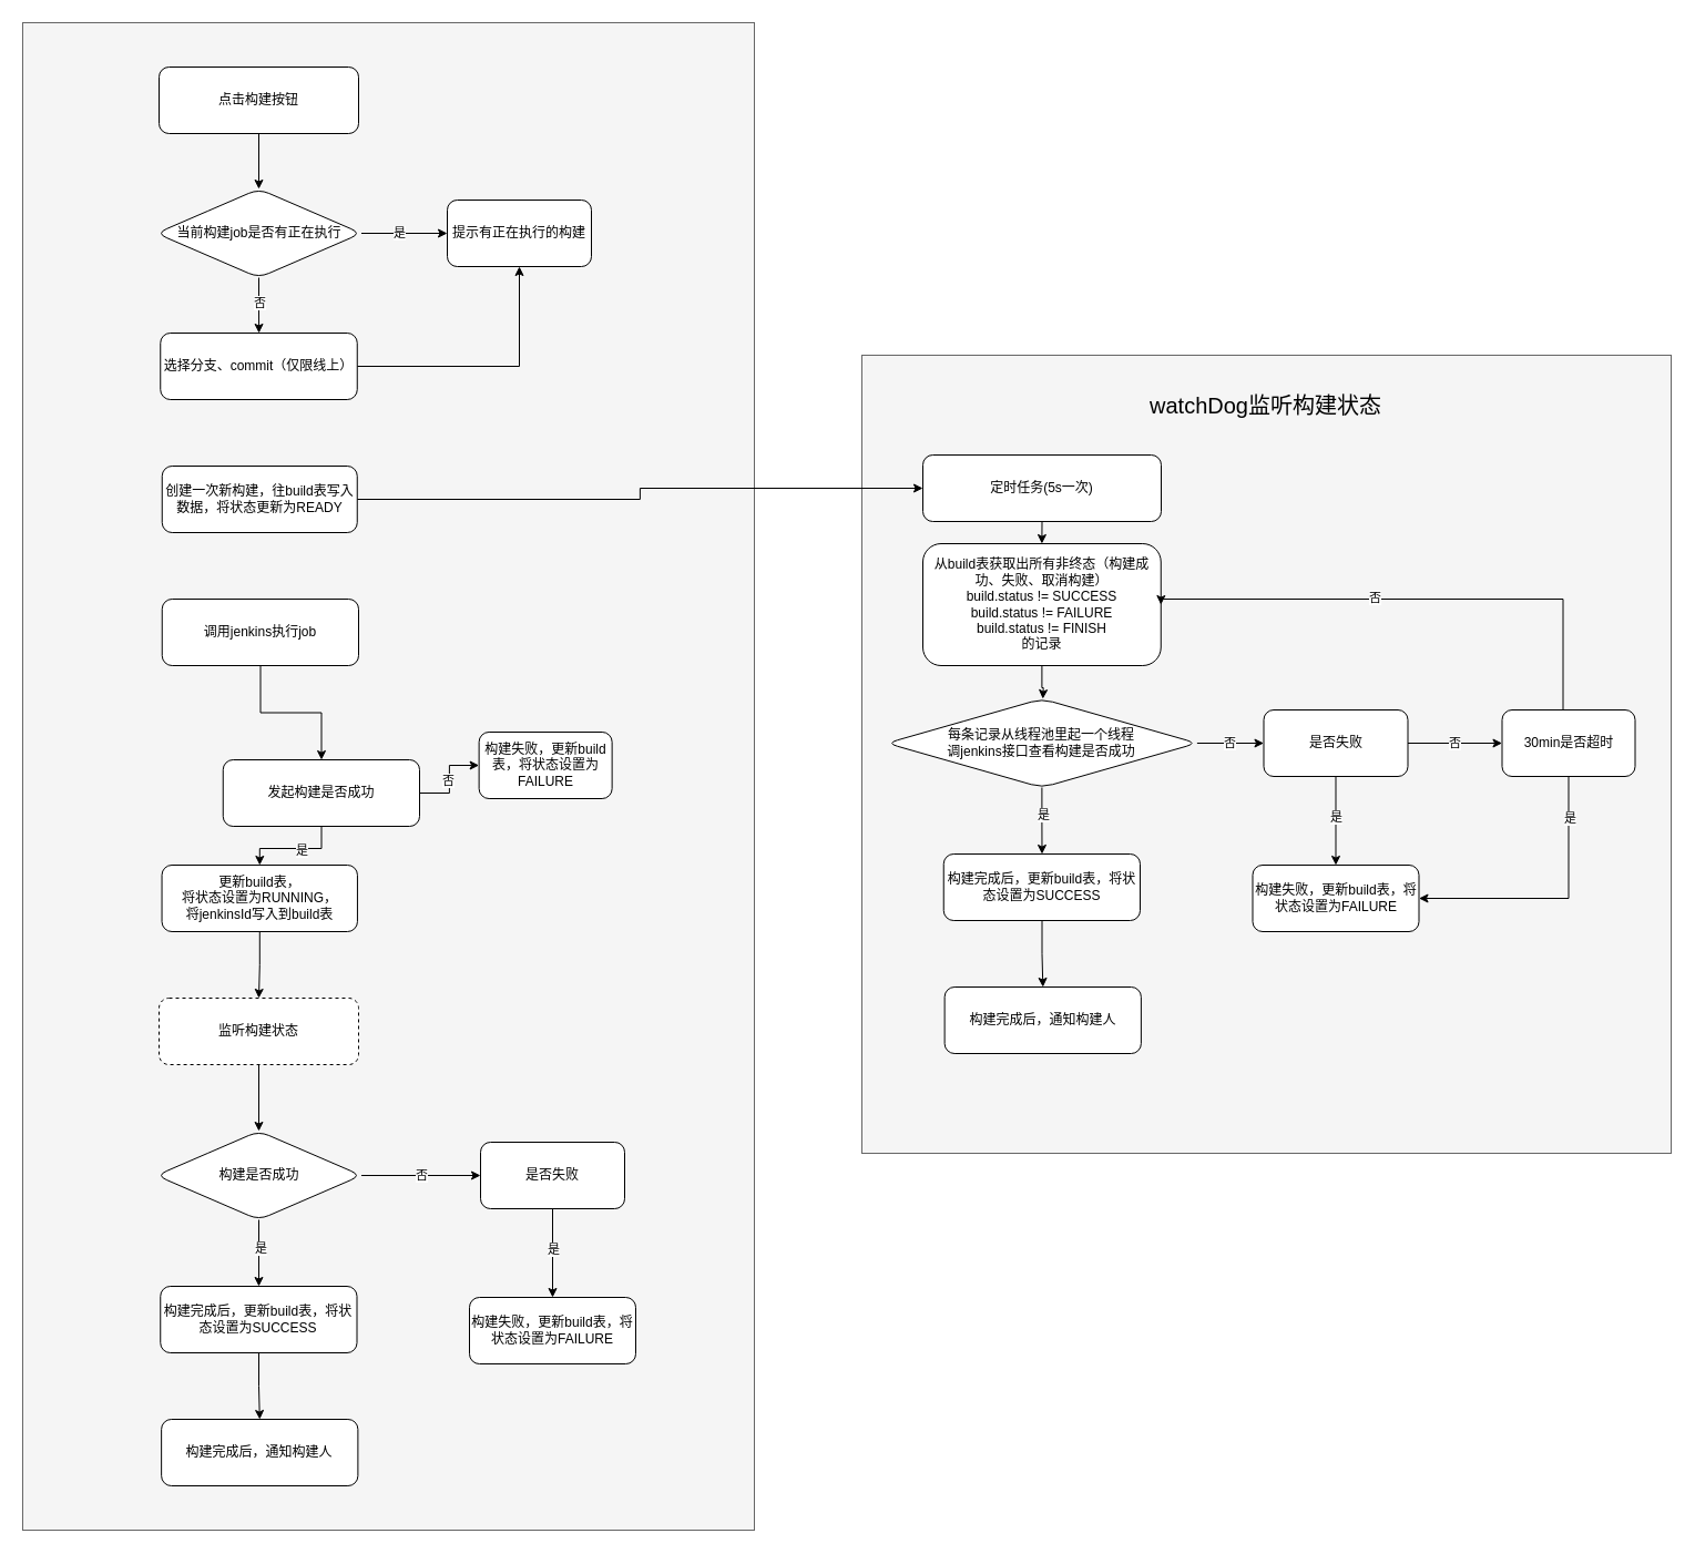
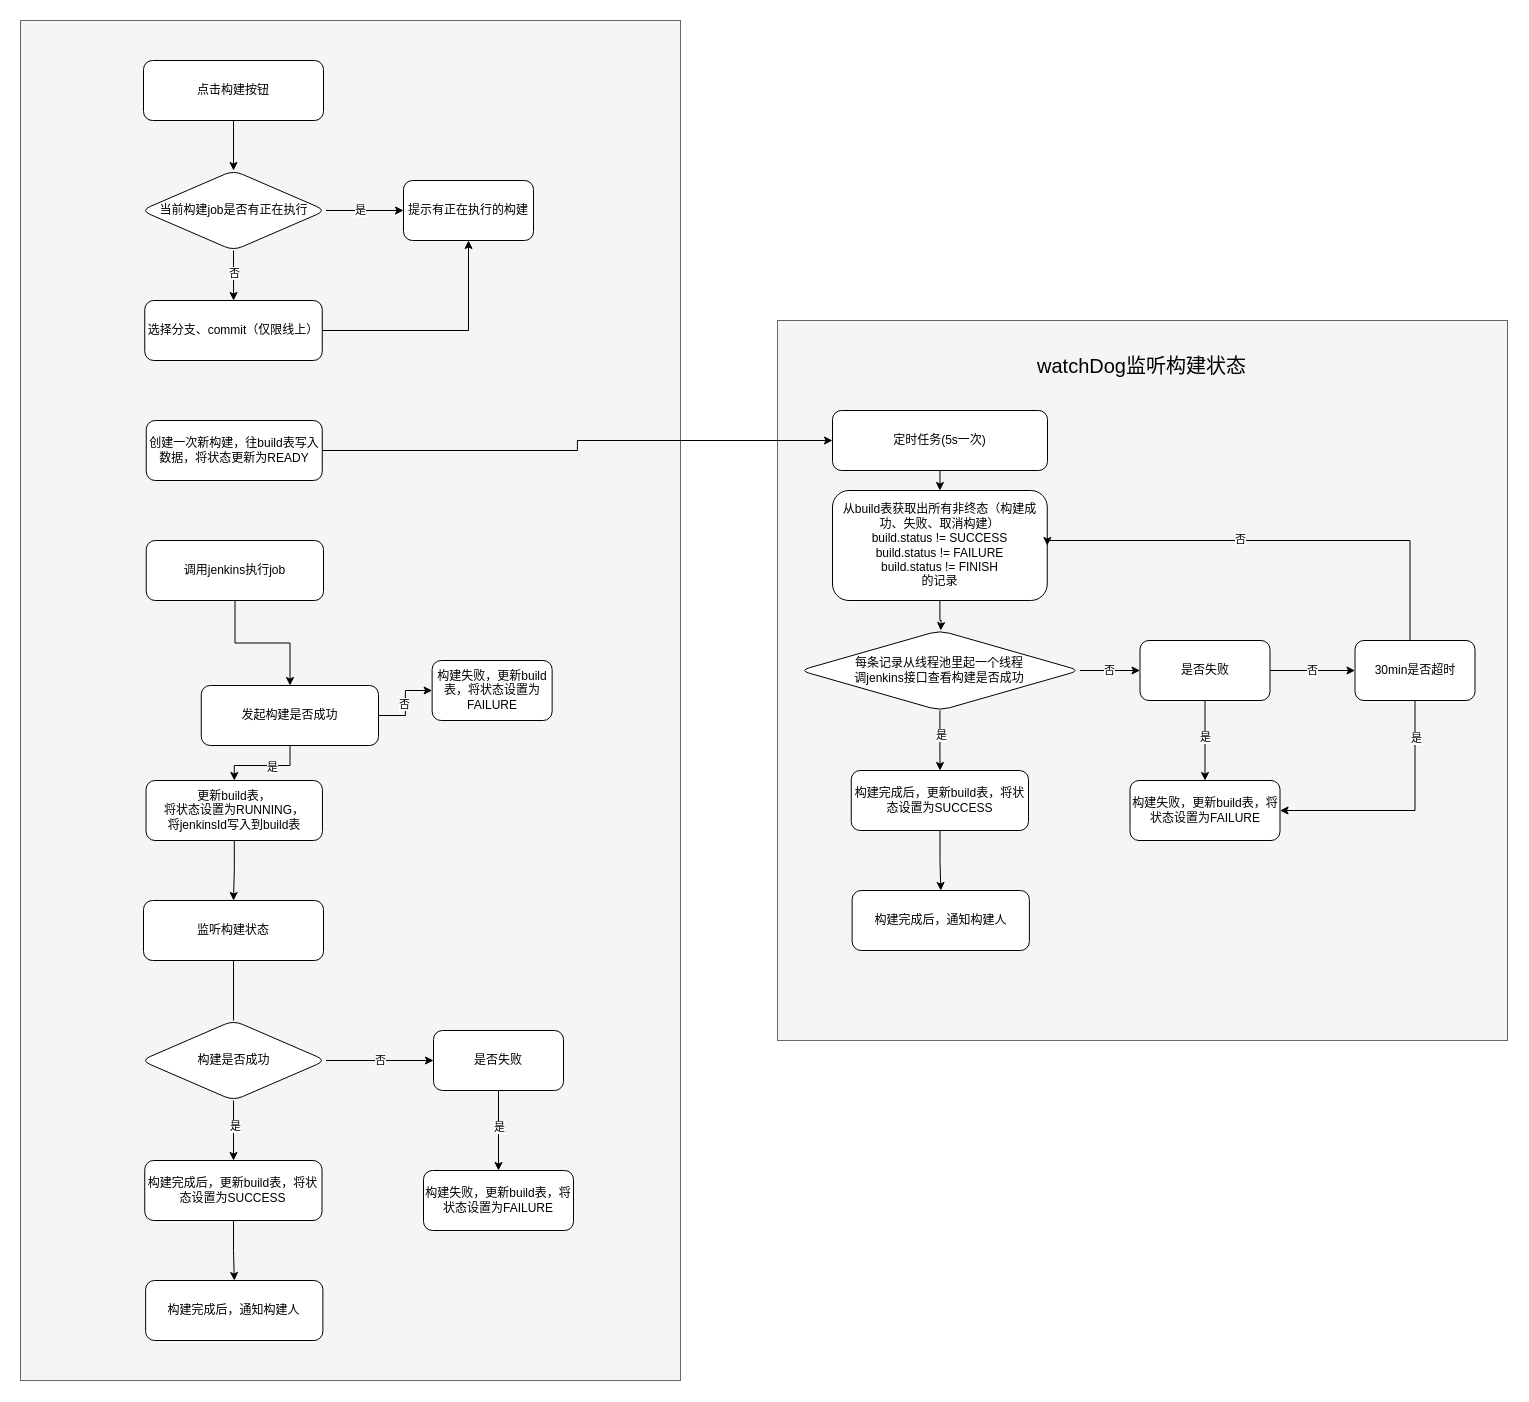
- <mxCell id="61" value="监听构建状态" style="whiteSpace=wrap;html=1;rounded=1;dashed=1;" vertex="1" parent="1"><mxGeometry x="143" y="900" width="180" height="60" as="geometry" /></mxCell>
+ <mxCell id="61" value="监听构建状态" style="whiteSpace=wrap;html=1;rounded=1;" vertex="1" parent="1"><mxGeometry x="143" y="900" width="180" height="60" as="geometry" /></mxCell>
- <mxCell id="60" value="" style="edgeStyle=orthogonalEdgeStyle;rounded=0;orthogonalLoop=1;jettySize=auto;html=1;" edge="1" parent="1" source="61" target="22"><mxGeometry relative="1" as="geometry" /></mxCell>
+ <mxCell id="60" value="" style="edgeStyle=orthogonalEdgeStyle;rounded=0;orthogonalLoop=1;jettySize=auto;html=1;endArrow=none;" edge="1" parent="1" source="61" target="22"><mxGeometry relative="1" as="geometry" /></mxCell>
